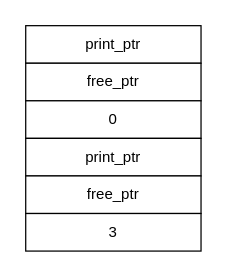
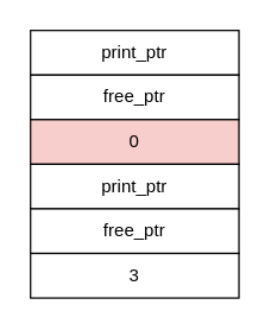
- <mxCell id="4" value="0" style="rounded=0;whiteSpace=wrap;html=1;" parent="1" vertex="1"><mxGeometry x="20" y="80" width="140" height="30" as="geometry" /></mxCell>
+ <mxCell id="4" value="0" style="rounded=0;whiteSpace=wrap;html=1;fillColor=#f8cecc;" parent="1" vertex="1"><mxGeometry x="20" y="80" width="140" height="30" as="geometry" /></mxCell>
